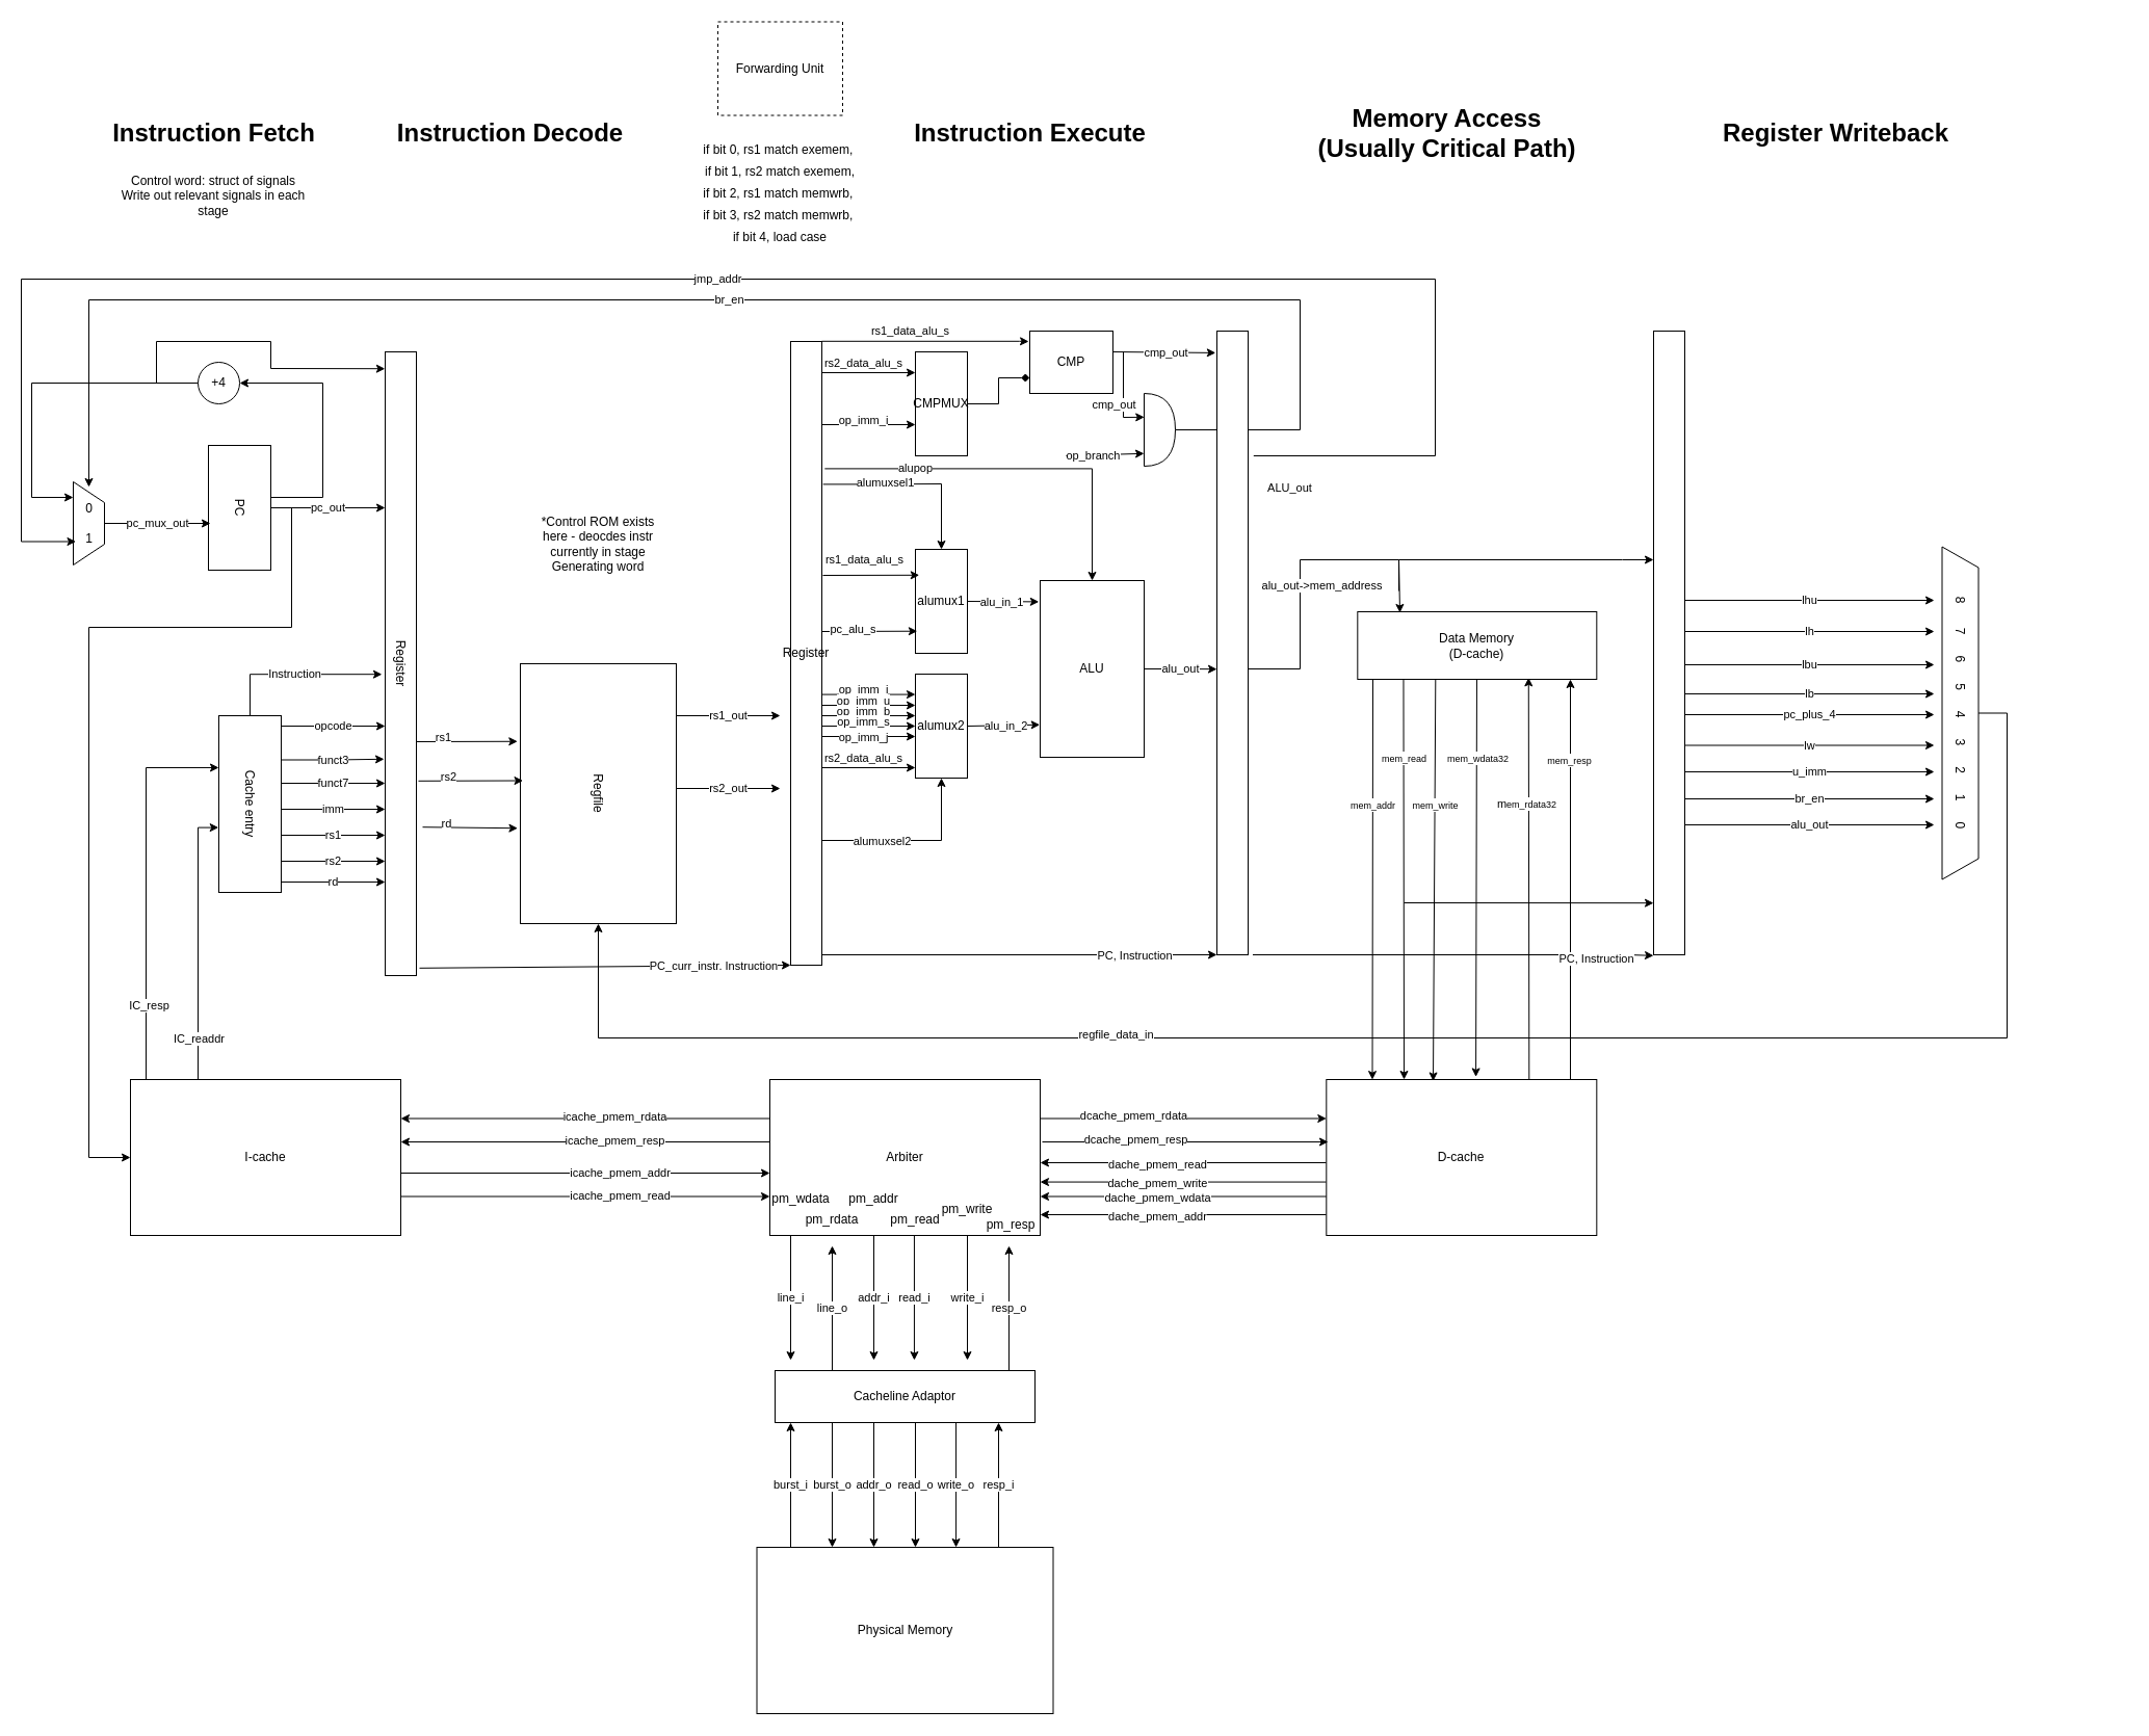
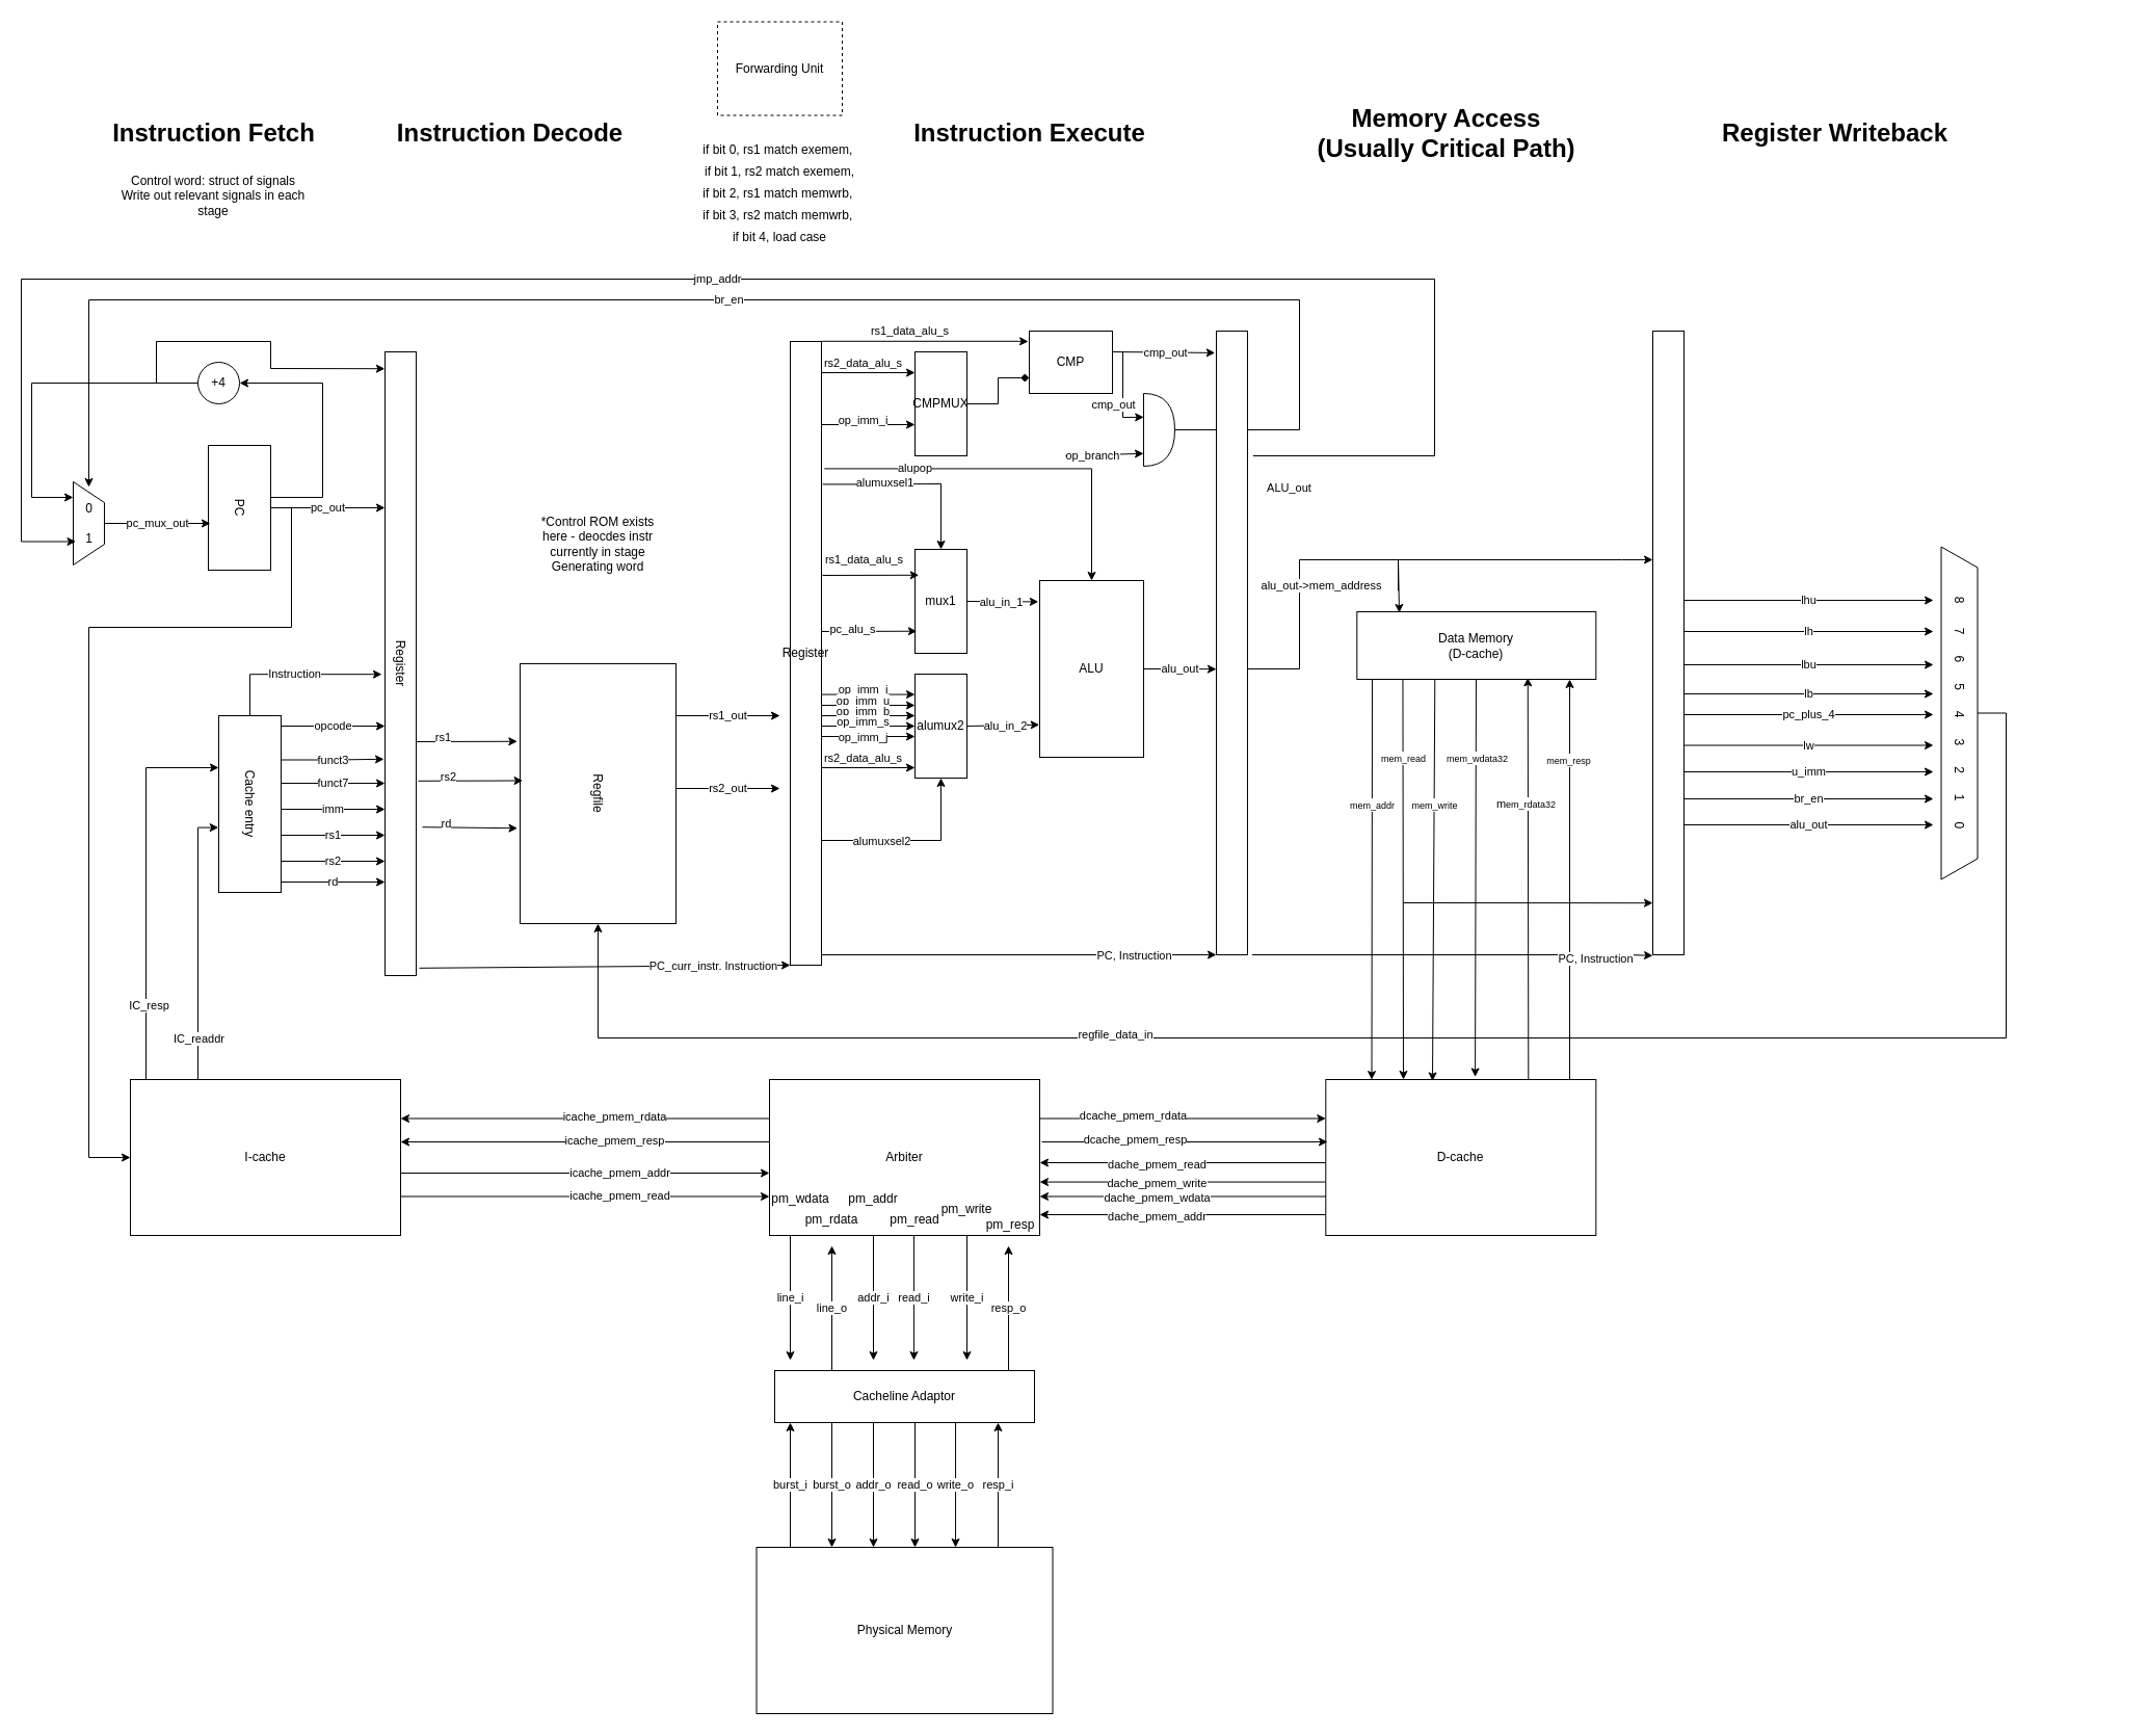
- <mxCell id="50" value="alumux1" style="trapezoid;whiteSpace=wrap;html=1;" parent="1" vertex="1"><mxGeometry x="880" y="528" width="50" height="100" as="geometry" /></mxCell>
+ <mxCell id="50" value="mux1" style="trapezoid;whiteSpace=wrap;html=1;" parent="1" vertex="1"><mxGeometry x="880" y="528" width="50" height="100" as="geometry" /></mxCell>
